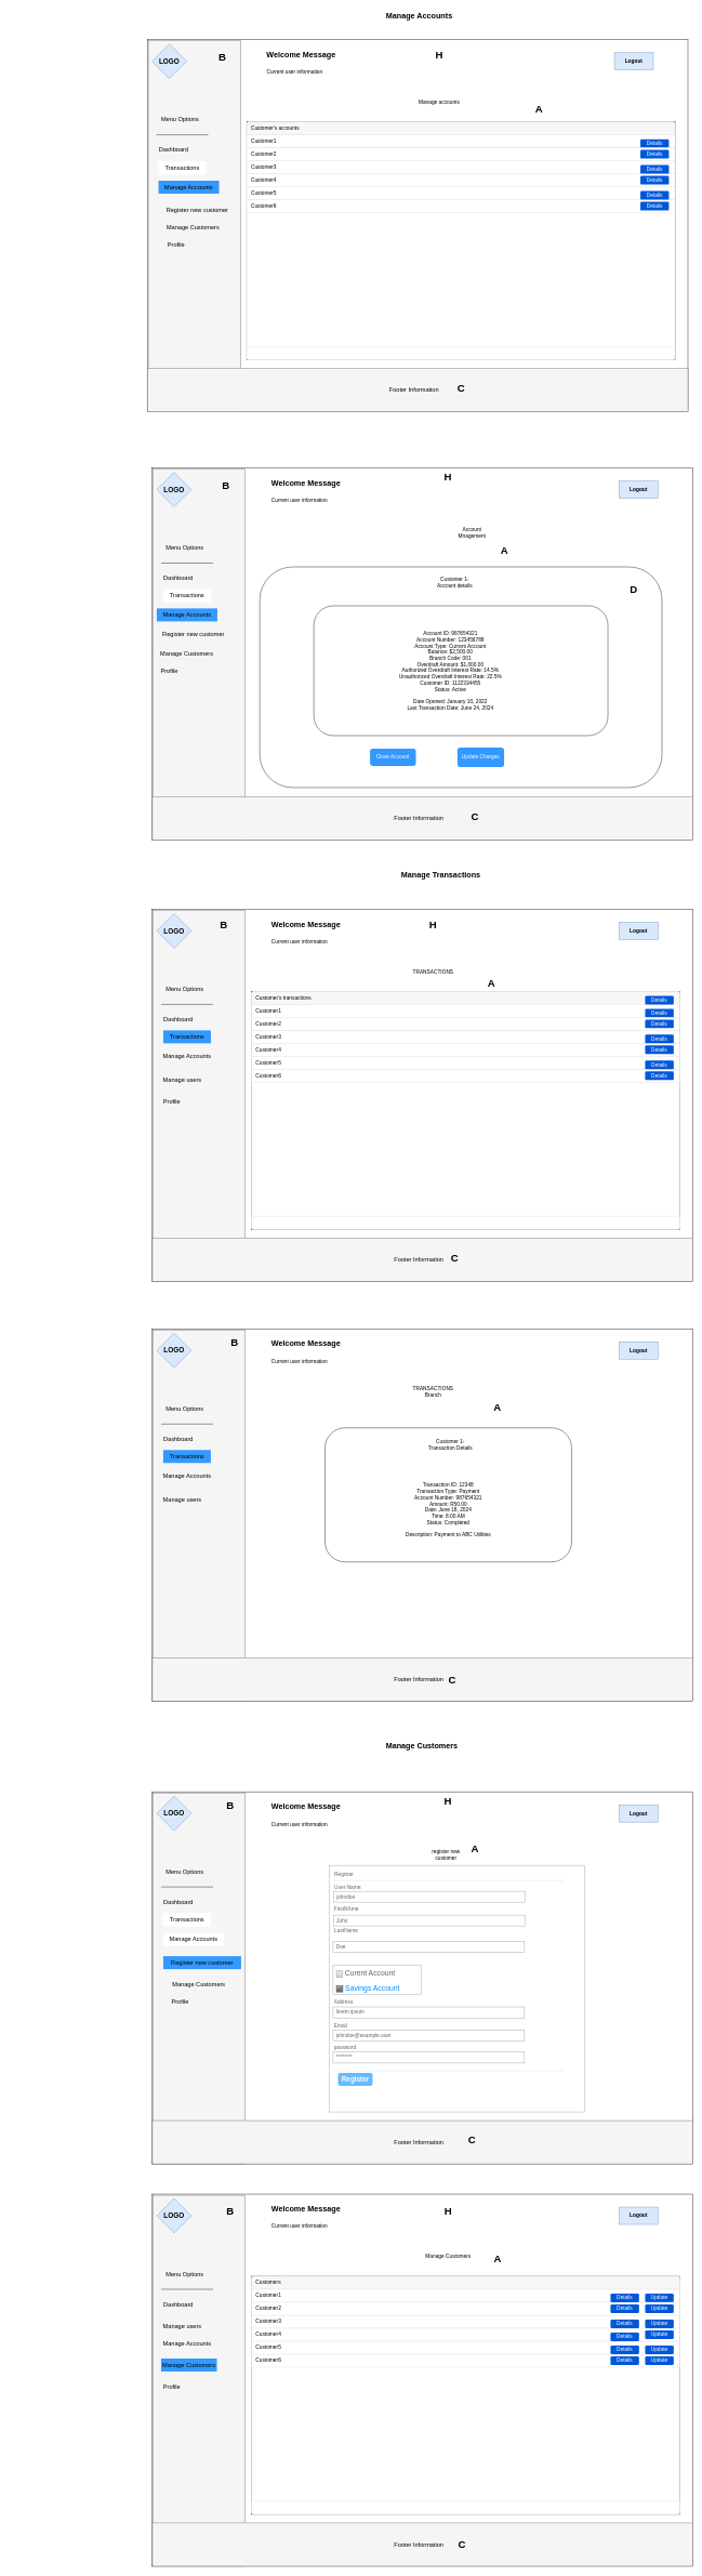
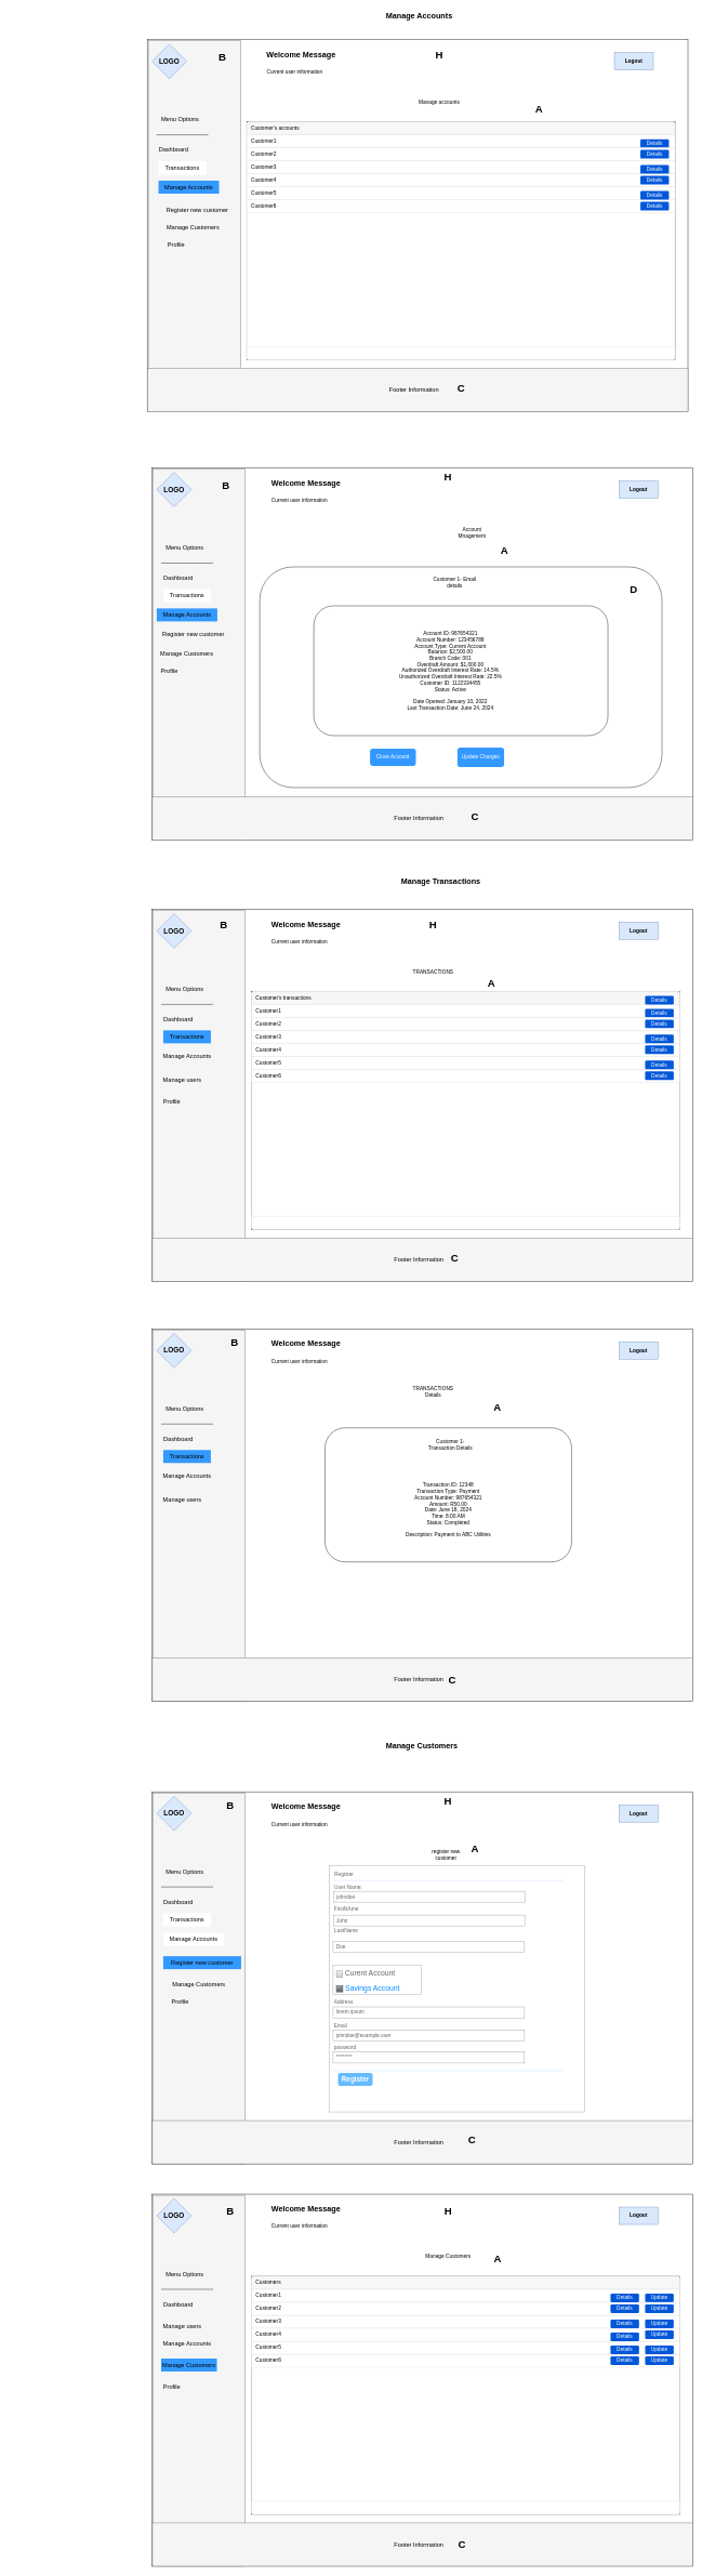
- <mxCell id="58" value="Customer 1- Account details" style="text;html=1;align=center;verticalAlign=middle;whiteSpace=wrap;rounded=0;" parent="1" vertex="1"><mxGeometry x="995.97" y="1328.74" width="110.07" height="30" as="geometry" /></mxCell>
+ <mxCell id="58" value="Customer 1- Email details" style="text;html=1;align=center;verticalAlign=middle;whiteSpace=wrap;rounded=0;" parent="1" vertex="1"><mxGeometry x="995.97" y="1328.74" width="110.07" height="30" as="geometry" /></mxCell>
- <mxCell id="97" value="&lt;font style=&quot;font-size: 18px;&quot;&gt;&lt;b&gt;Manage Transactions&lt;/b&gt;&lt;/font&gt;" style="text;html=1;align=center;verticalAlign=middle;whiteSpace=wrap;rounded=0;" parent="1" vertex="1"><mxGeometry x="925" y="2005" width="188" height="30" as="geometry" /></mxCell>
+ <mxCell id="97" value="&lt;font style=&quot;font-size: 18px;&quot;&gt;&lt;b&gt;Manage Transactions&lt;/b&gt;&lt;/font&gt;" style="text;html=1;align=center;verticalAlign=middle;whiteSpace=wrap;rounded=0;" parent="1" vertex="1"><mxGeometry x="925" y="2020" width="188" height="30" as="geometry" /></mxCell>
- <mxCell id="114" value="TRANSACTIONS Branch" style="text;html=1;align=center;verticalAlign=middle;whiteSpace=wrap;rounded=0;" parent="1" vertex="1"><mxGeometry x="970.93" y="3200" width="60" height="30" as="geometry" /></mxCell>
+ <mxCell id="114" value="TRANSACTIONS Details" style="text;html=1;align=center;verticalAlign=middle;whiteSpace=wrap;rounded=0;" parent="1" vertex="1"><mxGeometry x="970.93" y="3200" width="60" height="30" as="geometry" /></mxCell>
